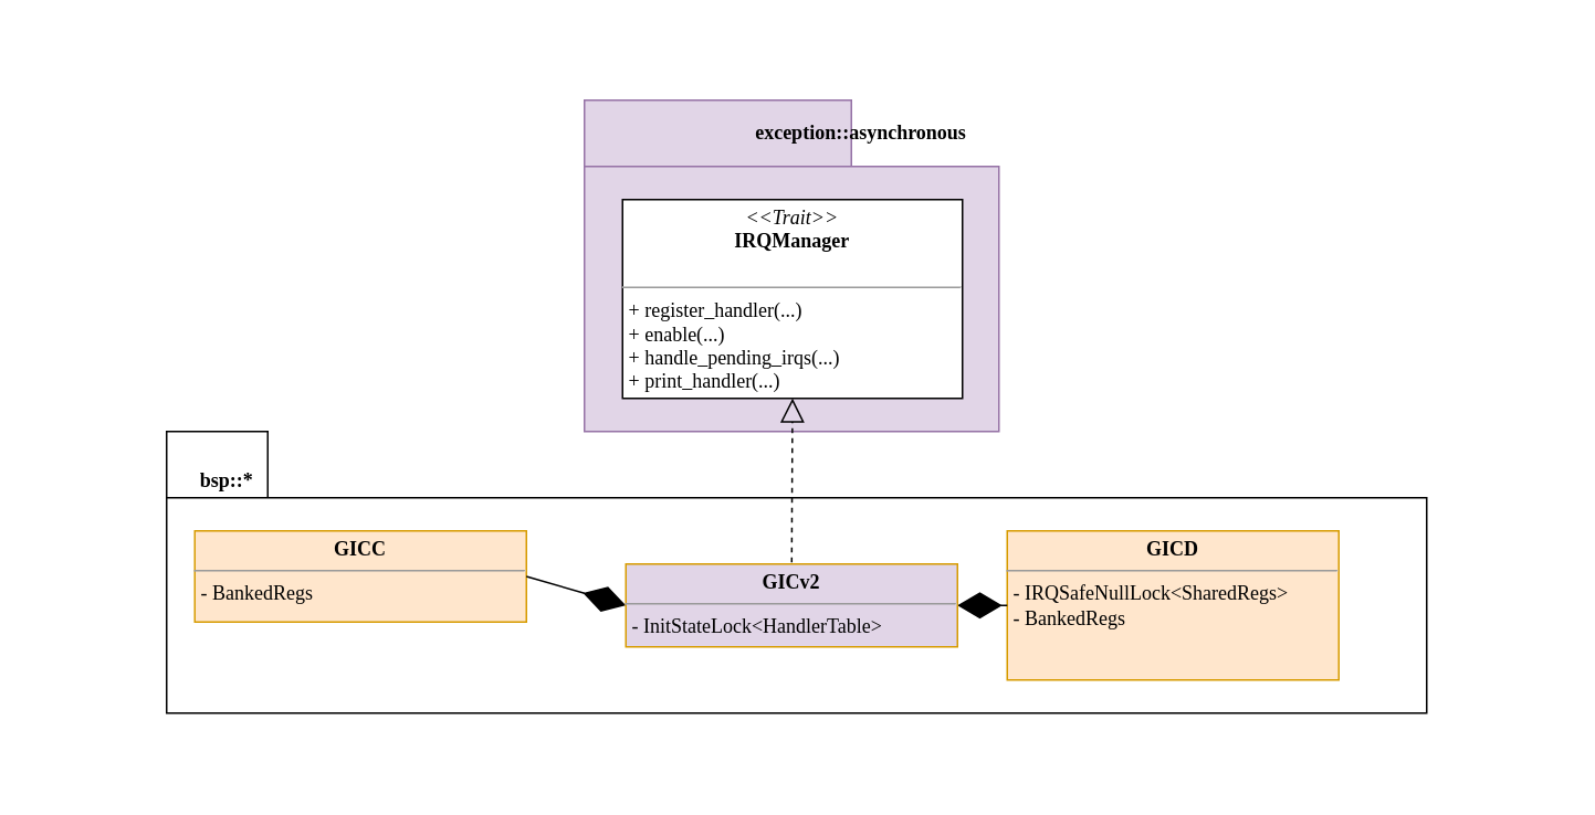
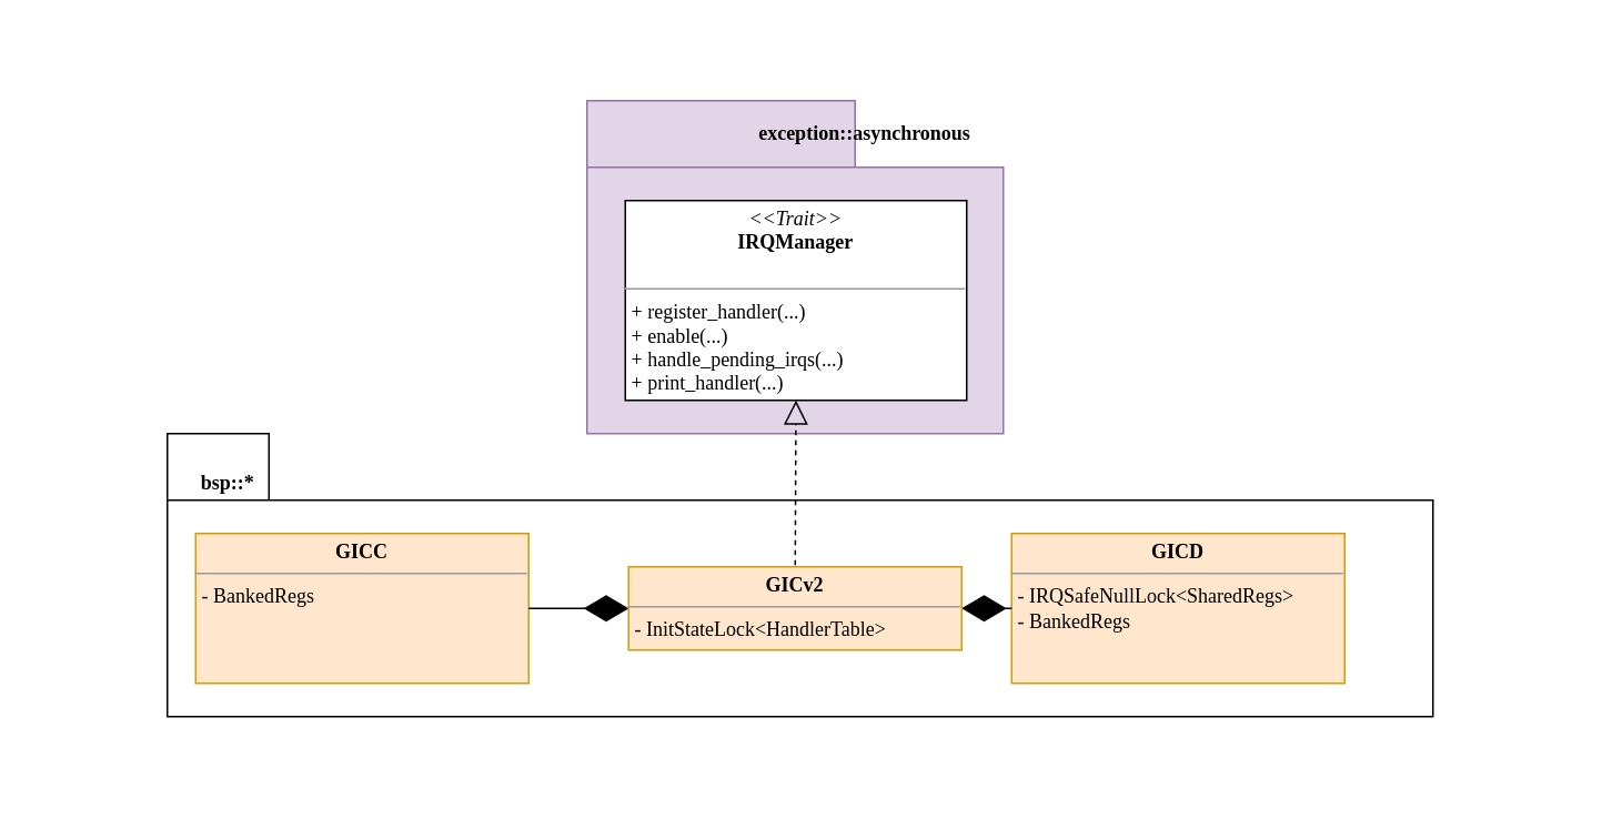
- <mxCell id="10" value="&lt;p style=&quot;margin: 0px ; margin-top: 4px ; text-align: center&quot;&gt;&lt;b&gt;GICC&lt;/b&gt;&lt;/p&gt;&lt;hr size=&quot;1&quot;&gt;&lt;p style=&quot;margin: 0px ; margin-left: 4px&quot;&gt;- BankedRegs&lt;/p&gt;" style="verticalAlign=top;align=left;overflow=fill;fontSize=12;fontFamily=Ubuntu Mono;html=1;fillColor=#ffe6cc;strokeColor=#d79b00;" vertex="1" parent="1"><mxGeometry x="117" y="320" width="200" height="55" as="geometry" /></mxCell>
+ <mxCell id="10" value="&lt;p style=&quot;margin: 0px ; margin-top: 4px ; text-align: center&quot;&gt;&lt;b&gt;GICC&lt;/b&gt;&lt;/p&gt;&lt;hr size=&quot;1&quot;&gt;&lt;p style=&quot;margin: 0px ; margin-left: 4px&quot;&gt;- BankedRegs&lt;/p&gt;" style="verticalAlign=top;align=left;overflow=fill;fontSize=12;fontFamily=Ubuntu Mono;html=1;fillColor=#ffe6cc;strokeColor=#d79b00;" vertex="1" parent="1"><mxGeometry x="117" y="320" width="200" height="90" as="geometry" /></mxCell>
- <mxCell id="13" value="&lt;p style=&quot;margin: 0px ; margin-top: 4px ; text-align: center&quot;&gt;&lt;b&gt;GICv2&lt;/b&gt;&lt;/p&gt;&lt;hr size=&quot;1&quot;&gt;&lt;p style=&quot;margin: 0px ; margin-left: 4px&quot;&gt;&lt;span&gt;- InitStateLock&amp;lt;HandlerTable&amp;gt;&lt;/span&gt;&lt;br&gt;&lt;/p&gt;" style="verticalAlign=top;align=left;overflow=fill;fontSize=12;fontFamily=Ubuntu Mono;html=1;fillColor=#e1d5e7;strokeColor=#d79b00;" vertex="1" parent="1"><mxGeometry x="377" y="340" width="200" height="50" as="geometry" /></mxCell>
+ <mxCell id="13" value="&lt;p style=&quot;margin: 0px ; margin-top: 4px ; text-align: center&quot;&gt;&lt;b&gt;GICv2&lt;/b&gt;&lt;/p&gt;&lt;hr size=&quot;1&quot;&gt;&lt;p style=&quot;margin: 0px ; margin-left: 4px&quot;&gt;&lt;span&gt;- InitStateLock&amp;lt;HandlerTable&amp;gt;&lt;/span&gt;&lt;br&gt;&lt;/p&gt;" style="verticalAlign=top;align=left;overflow=fill;fontSize=12;fontFamily=Ubuntu Mono;html=1;fillColor=#ffe6cc;strokeColor=#d79b00;" vertex="1" parent="1"><mxGeometry x="377" y="340" width="200" height="50" as="geometry" /></mxCell>
